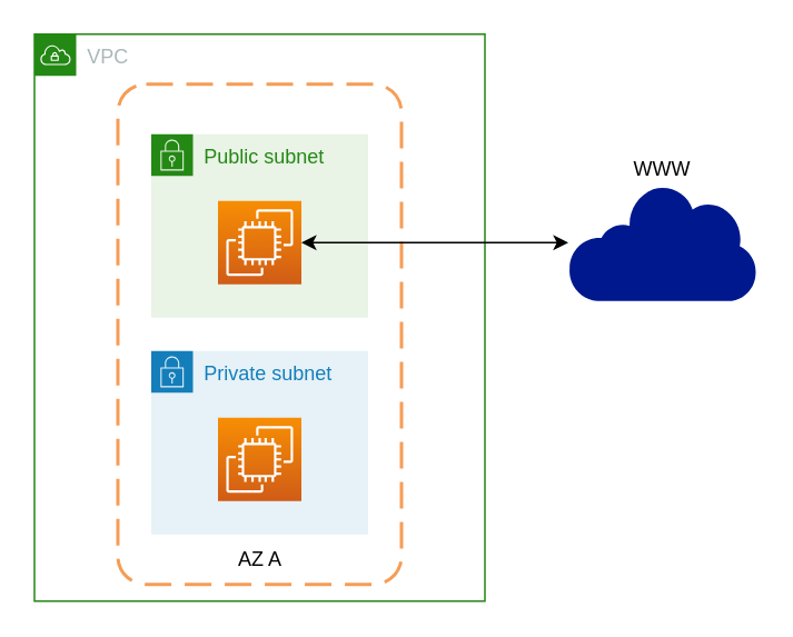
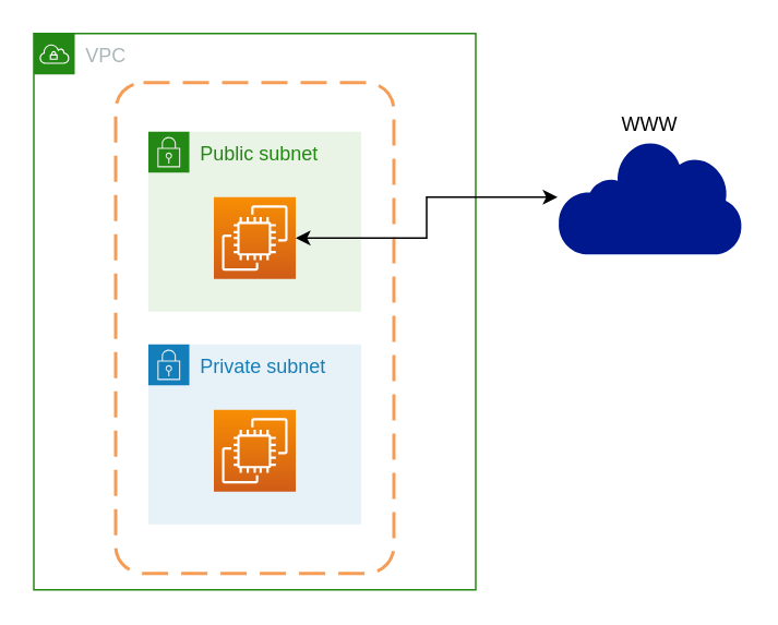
- <mxCell id="9" value="WWW" style="sketch=0;aspect=fixed;pointerEvents=1;shadow=0;dashed=0;html=1;strokeColor=none;labelPosition=center;verticalLabelPosition=top;verticalAlign=bottom;align=center;fillColor=#00188D;shape=mxgraph.mscae.enterprise.internet" vertex="1" parent="1"><mxGeometry x="340" y="110" width="112.9" height="70" as="geometry" /></mxCell>
+ <mxCell id="9" value="WWW" style="sketch=0;aspect=fixed;pointerEvents=1;shadow=0;dashed=0;html=1;strokeColor=none;labelPosition=center;verticalLabelPosition=top;verticalAlign=bottom;align=center;fillColor=#00188D;shape=mxgraph.mscae.enterprise.internet" vertex="1" parent="1"><mxGeometry x="340" y="85" width="112.9" height="70" as="geometry" /></mxCell>
- <mxCell id="8" value="AZ A" style="text;html=1;align=center;verticalAlign=middle;resizable=0;points=[];autosize=1;strokeColor=none;fillColor=none;" vertex="1" parent="2"><mxGeometry x="110" y="300" width="50" height="30" as="geometry" /></mxCell>
